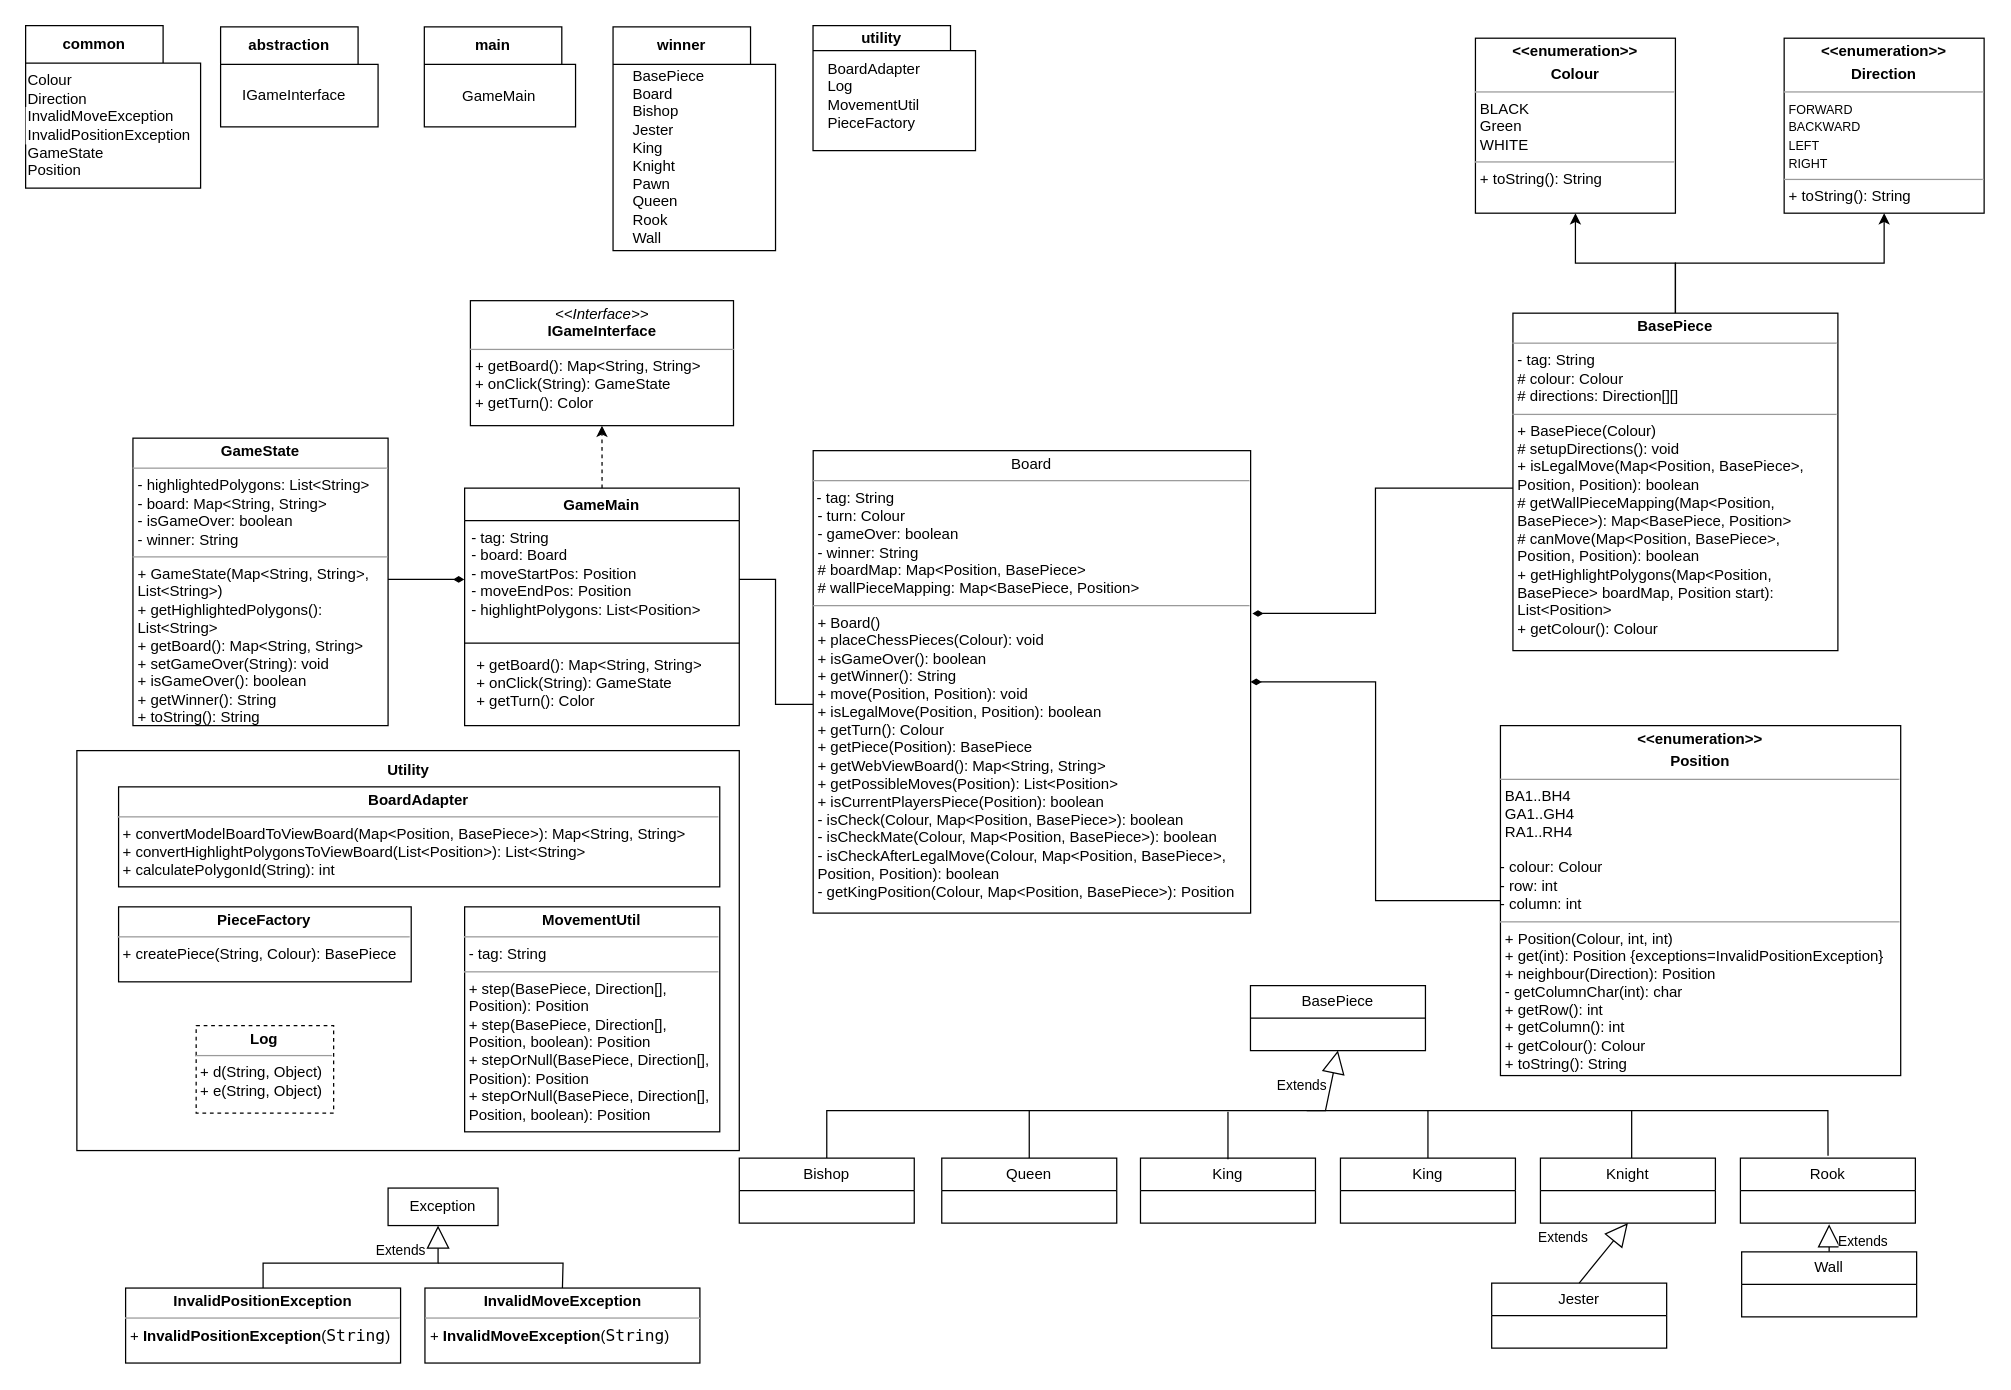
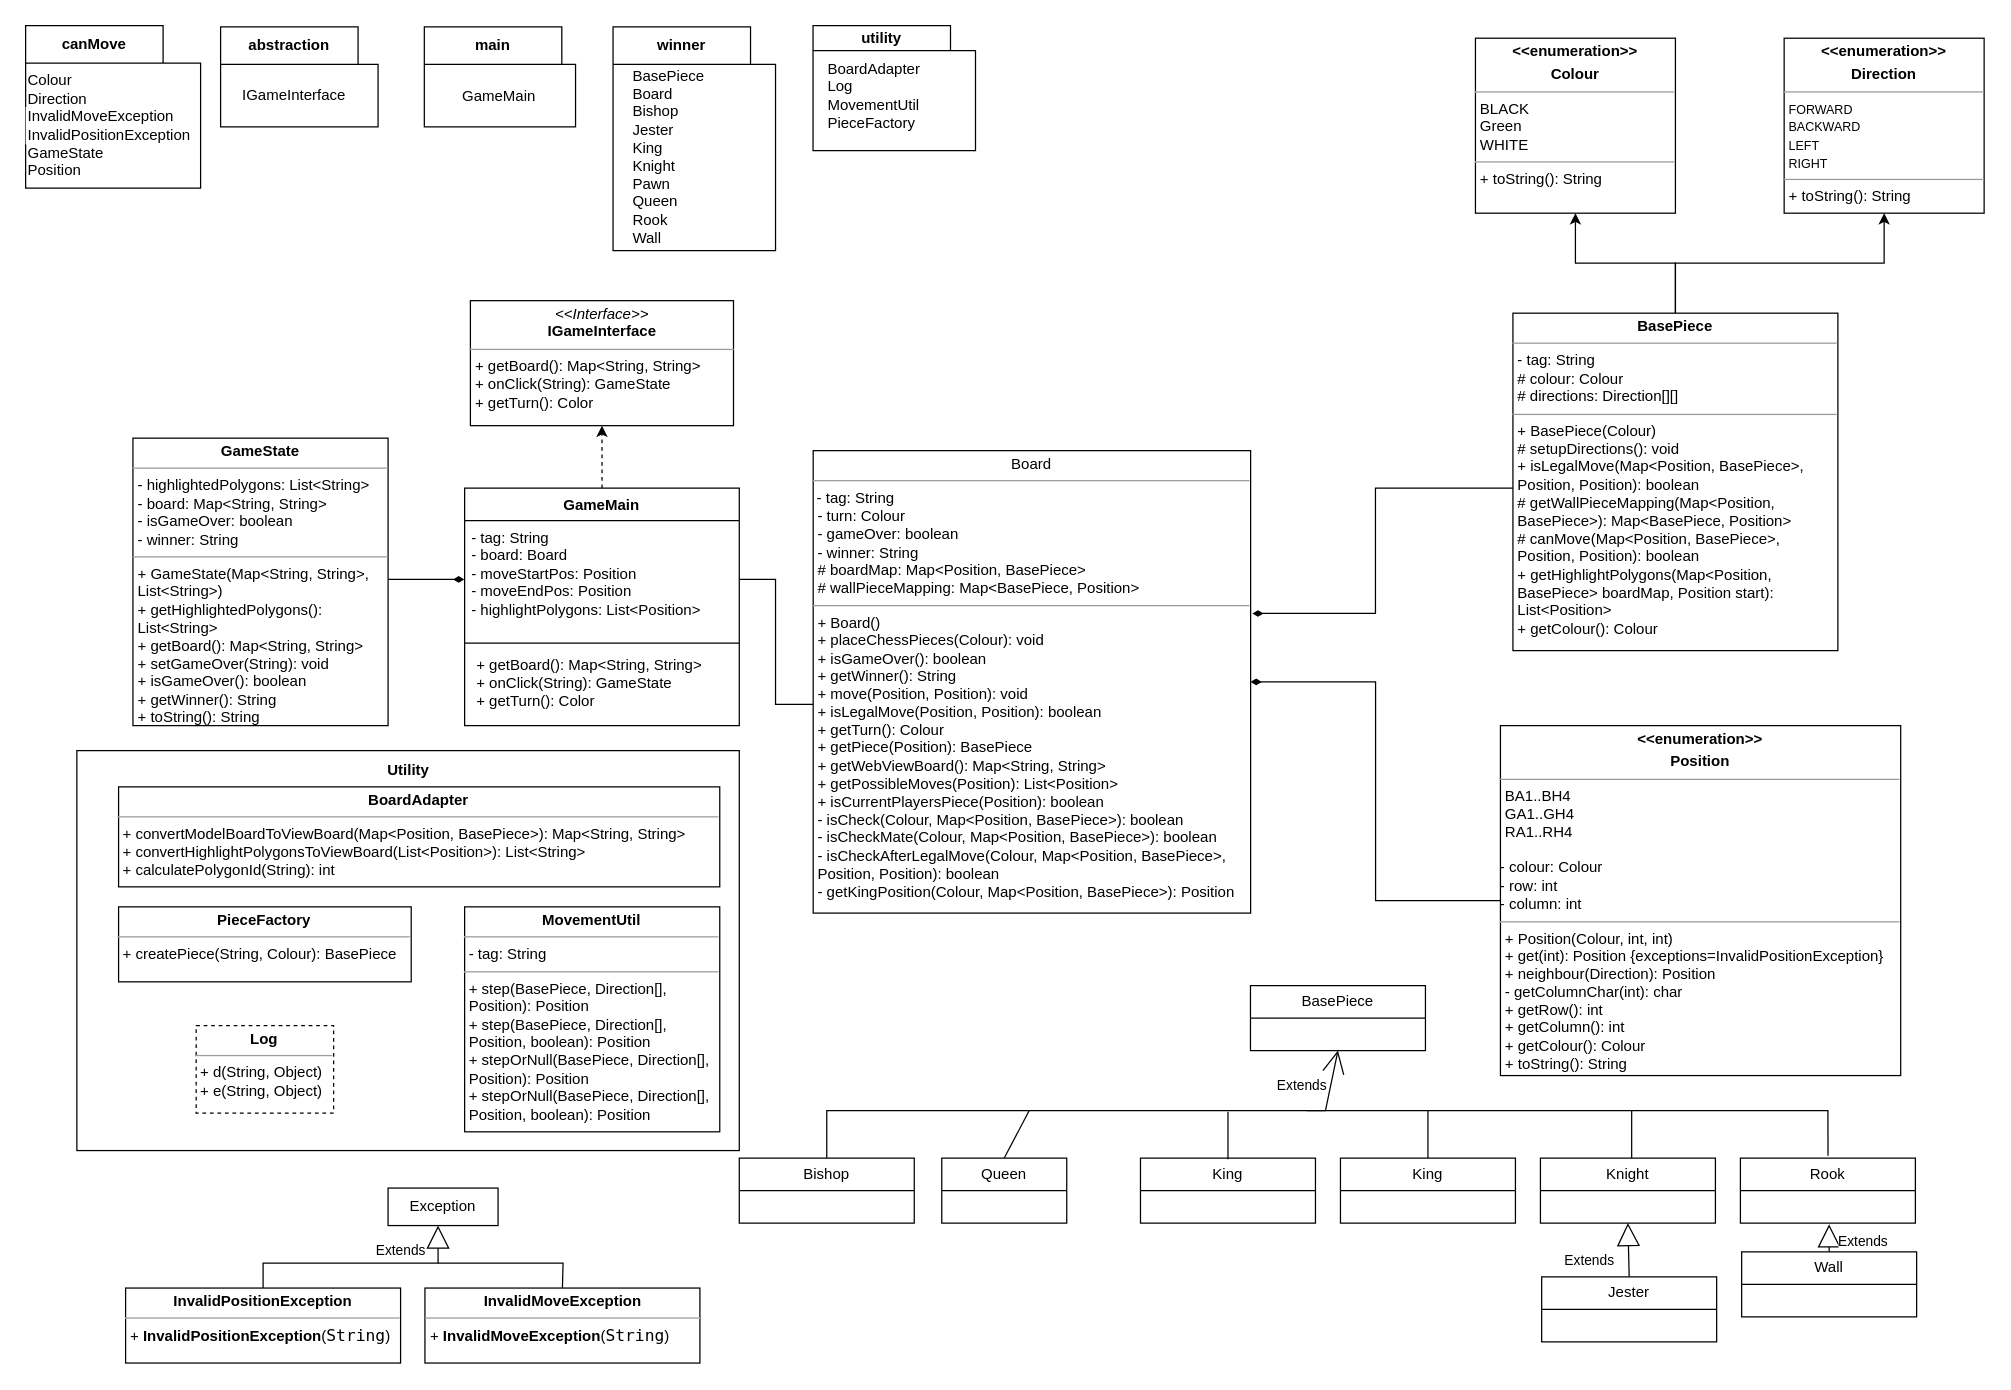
- <mxCell id="4" value="common" style="shape=folder;fontStyle=1;tabWidth=110;tabHeight=30;tabPosition=left;html=1;boundedLbl=1;labelInHeader=1;container=1;collapsible=0;recursiveResize=0;whiteSpace=wrap;" parent="1" vertex="1"><mxGeometry x="20" y="20" width="140" height="130" as="geometry" /></mxCell>
+ <mxCell id="4" value="canMove" style="shape=folder;fontStyle=1;tabWidth=110;tabHeight=30;tabPosition=left;html=1;boundedLbl=1;labelInHeader=1;container=1;collapsible=0;recursiveResize=0;whiteSpace=wrap;" parent="1" vertex="1"><mxGeometry x="20" y="20" width="140" height="130" as="geometry" /></mxCell>
- <mxCell id="38" value="Extends" style="endArrow=block;endSize=16;endFill=0;html=1;rounded=0;entryX=0.5;entryY=1;entryDx=0;entryDy=0;exitX=0.5;exitY=0;exitDx=0;exitDy=0;" parent="1" source="32" target="31" edge="1"><mxGeometry x="0.72" y="20" width="160" relative="1" as="geometry"><mxPoint x="680" y="808" as="sourcePoint" /><mxPoint x="840" y="808" as="targetPoint" /><Array as="points"><mxPoint x="661" y="888" /><mxPoint x="1060" y="888" /></Array><mxPoint as="offset" /></mxGeometry></mxCell>
+ <mxCell id="38" value="Extends" style="endArrow=open;endSize=16;endFill=0;html=1;rounded=0;entryX=0.5;entryY=1;entryDx=0;entryDy=0;exitX=0.5;exitY=0;exitDx=0;exitDy=0;" parent="1" source="32" target="31" edge="1"><mxGeometry x="0.72" y="20" width="160" relative="1" as="geometry"><mxPoint x="680" y="808" as="sourcePoint" /><mxPoint x="840" y="808" as="targetPoint" /><Array as="points"><mxPoint x="661" y="888" /><mxPoint x="1060" y="888" /></Array><mxPoint as="offset" /></mxGeometry></mxCell>
- <mxCell id="33" value="Queen" style="swimlane;fontStyle=0;childLayout=stackLayout;horizontal=1;startSize=26;fillColor=none;horizontalStack=0;resizeParent=1;resizeParentMax=0;resizeLast=0;collapsible=1;marginBottom=0;whiteSpace=wrap;html=1;" parent="1" vertex="1"><mxGeometry x="753" y="926" width="140" height="52" as="geometry" /></mxCell>
+ <mxCell id="33" value="Queen" style="swimlane;fontStyle=0;childLayout=stackLayout;horizontal=1;startSize=26;fillColor=none;horizontalStack=0;resizeParent=1;resizeParentMax=0;resizeLast=0;collapsible=1;marginBottom=0;whiteSpace=wrap;html=1;" parent="1" vertex="1"><mxGeometry x="753" y="926" width="100" height="52" as="geometry" /></mxCell>
- <mxCell id="44" value="Jester" style="swimlane;fontStyle=0;childLayout=stackLayout;horizontal=1;startSize=26;fillColor=none;horizontalStack=0;resizeParent=1;resizeParentMax=0;resizeLast=0;collapsible=1;marginBottom=0;whiteSpace=wrap;html=1;" parent="1" vertex="1"><mxGeometry x="1193" y="1026" width="140" height="52" as="geometry" /></mxCell>
+ <mxCell id="44" value="Jester" style="swimlane;fontStyle=0;childLayout=stackLayout;horizontal=1;startSize=26;fillColor=none;horizontalStack=0;resizeParent=1;resizeParentMax=0;resizeLast=0;collapsible=1;marginBottom=0;whiteSpace=wrap;html=1;" parent="1" vertex="1"><mxGeometry x="1233" y="1021" width="140" height="52" as="geometry" /></mxCell>
